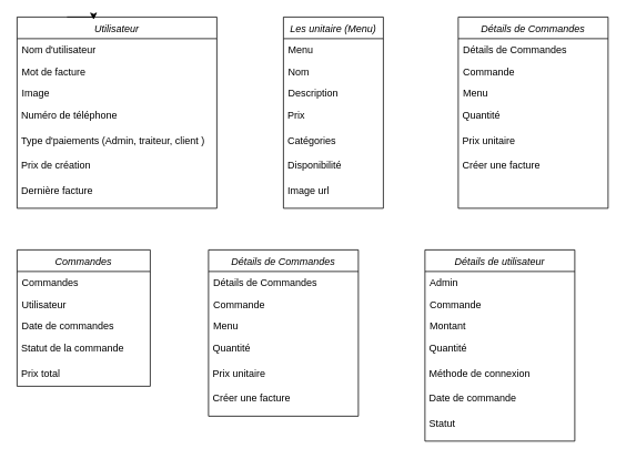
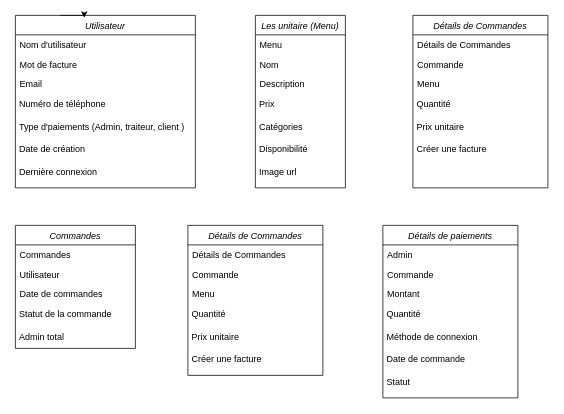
- <mxCell id="5" value="Image &#10;" style="text;align=left;verticalAlign=top;spacingLeft=4;spacingRight=4;overflow=hidden;rotatable=0;points=[[0,0.5],[1,0.5]];portConstraint=eastwest;rounded=0;shadow=0;html=0;" parent="2" vertex="1"><mxGeometry y="78" width="240" height="26" as="geometry" /></mxCell>
+ <mxCell id="5" value="Email &#10;" style="text;align=left;verticalAlign=top;spacingLeft=4;spacingRight=4;overflow=hidden;rotatable=0;points=[[0,0.5],[1,0.5]];portConstraint=eastwest;rounded=0;shadow=0;html=0;" parent="2" vertex="1"><mxGeometry y="78" width="240" height="26" as="geometry" /></mxCell>
- <mxCell id="8" value="&amp;nbsp;Prix de création" style="text;html=1;align=left;verticalAlign=middle;resizable=0;points=[];autosize=1;strokeColor=none;fillColor=none;" vertex="1" parent="2"><mxGeometry y="164" width="240" height="30" as="geometry" /></mxCell>
+ <mxCell id="8" value="&amp;nbsp;Date de création" style="text;html=1;align=left;verticalAlign=middle;resizable=0;points=[];autosize=1;strokeColor=none;fillColor=none;" vertex="1" parent="2"><mxGeometry y="164" width="240" height="30" as="geometry" /></mxCell>
- <mxCell id="9" value="&amp;nbsp;Dernière facture" style="text;html=1;align=left;verticalAlign=middle;resizable=0;points=[];autosize=1;strokeColor=none;fillColor=none;" vertex="1" parent="2"><mxGeometry y="194" width="240" height="30" as="geometry" /></mxCell>
+ <mxCell id="9" value="&amp;nbsp;Dernière connexion" style="text;html=1;align=left;verticalAlign=middle;resizable=0;points=[];autosize=1;strokeColor=none;fillColor=none;" vertex="1" parent="2"><mxGeometry y="194" width="240" height="30" as="geometry" /></mxCell>
- <mxCell id="39" value="Détails de utilisateur" style="swimlane;fontStyle=2;align=center;verticalAlign=top;childLayout=stackLayout;horizontal=1;startSize=26;horizontalStack=0;resizeParent=1;resizeLast=0;collapsible=1;marginBottom=0;rounded=0;shadow=0;strokeWidth=1;" vertex="1" parent="1"><mxGeometry x="510" y="300" width="180" height="230" as="geometry"><mxRectangle x="230" y="140" width="160" height="26" as="alternateBounds" /></mxGeometry></mxCell>
+ <mxCell id="39" value="Détails de paiements" style="swimlane;fontStyle=2;align=center;verticalAlign=top;childLayout=stackLayout;horizontal=1;startSize=26;horizontalStack=0;resizeParent=1;resizeLast=0;collapsible=1;marginBottom=0;rounded=0;shadow=0;strokeWidth=1;" vertex="1" parent="1"><mxGeometry x="510" y="300" width="180" height="230" as="geometry"><mxRectangle x="230" y="140" width="160" height="26" as="alternateBounds" /></mxGeometry></mxCell>
- <mxCell id="24" value="&amp;nbsp;Prix total" style="text;html=1;align=left;verticalAlign=middle;resizable=0;points=[];autosize=1;strokeColor=none;fillColor=none;" vertex="1" parent="19"><mxGeometry y="134" width="160" height="30" as="geometry" /></mxCell>
+ <mxCell id="24" value="&amp;nbsp;Admin total" style="text;html=1;align=left;verticalAlign=middle;resizable=0;points=[];autosize=1;strokeColor=none;fillColor=none;" vertex="1" parent="19"><mxGeometry y="134" width="160" height="30" as="geometry" /></mxCell>
